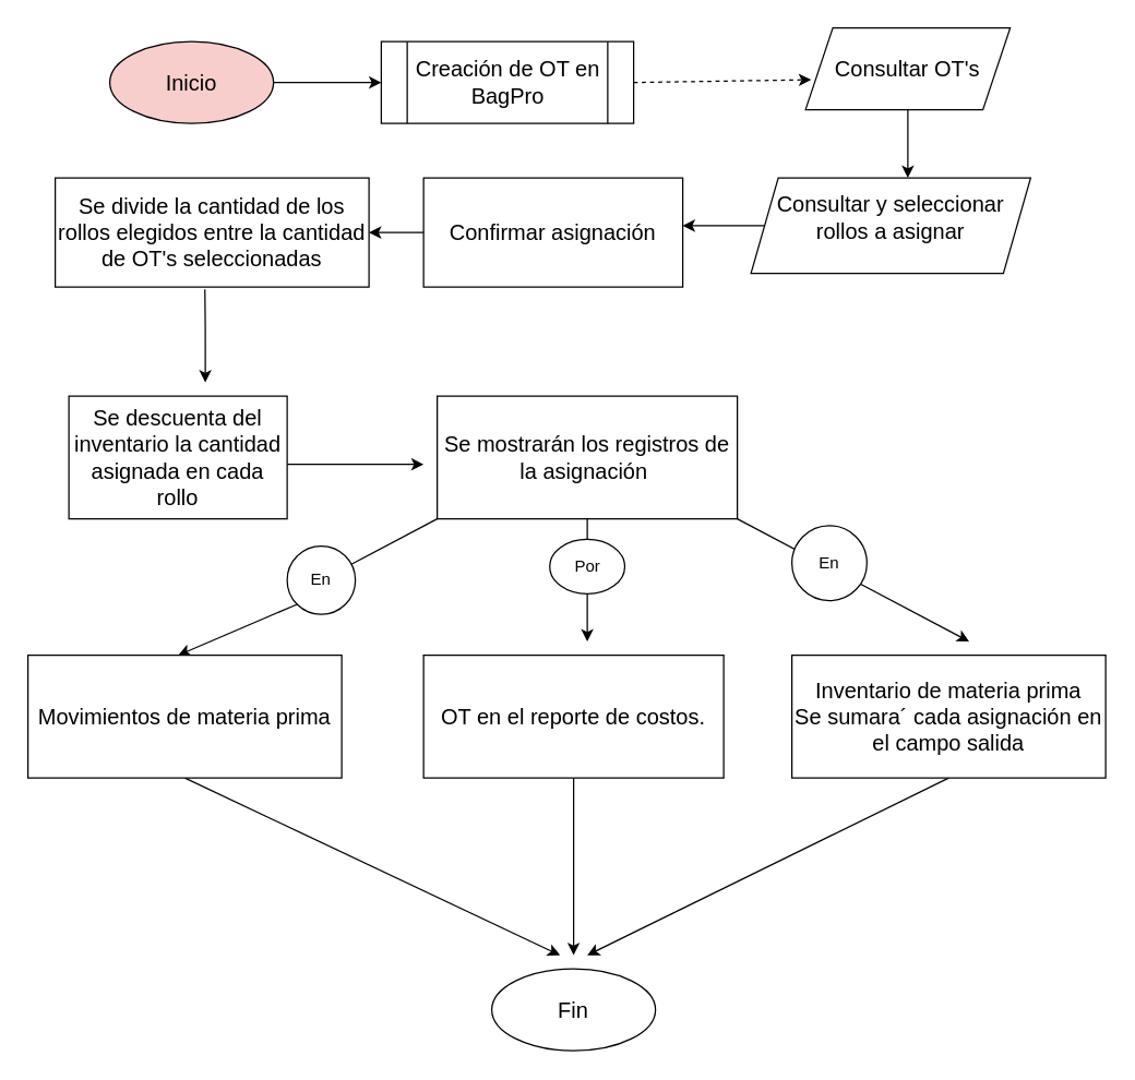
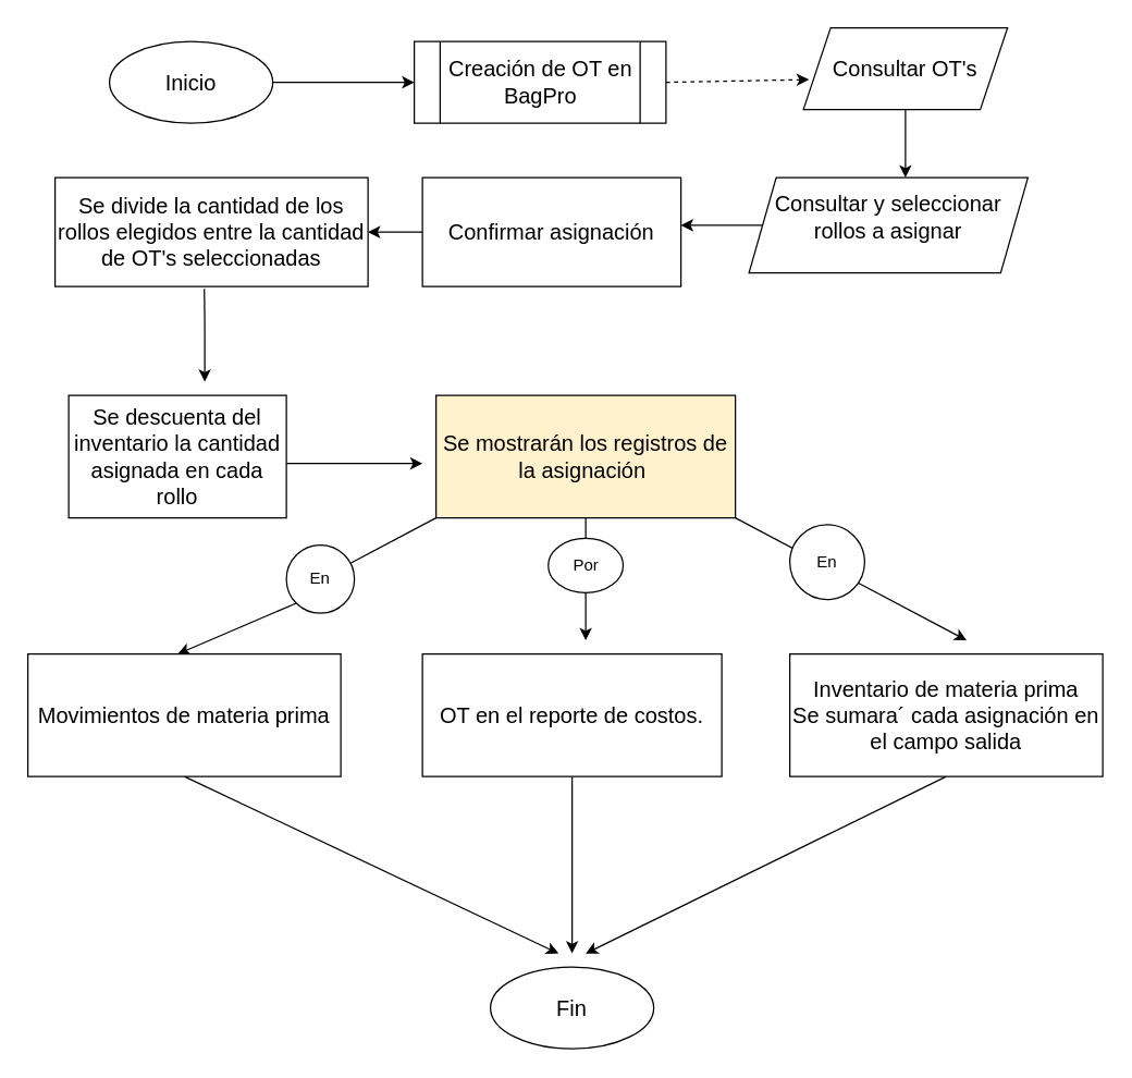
- <mxCell id="3" value="Inicio" style="ellipse;whiteSpace=wrap;html=1;fontSize=16;fillColor=#f8cecc;" parent="1" vertex="1"><mxGeometry x="80" y="30" width="120" height="60" as="geometry" /></mxCell>
+ <mxCell id="3" value="Inicio" style="ellipse;whiteSpace=wrap;html=1;fontSize=16;" parent="1" vertex="1"><mxGeometry x="80" y="30" width="120" height="60" as="geometry" /></mxCell>
- <mxCell id="5" value="Creación de OT en BagPro" style="shape=process;whiteSpace=wrap;html=1;backgroundOutline=1;fontSize=16;" parent="1" vertex="1"><mxGeometry x="279" y="30" width="185" height="60" as="geometry" /></mxCell>
+ <mxCell id="5" value="Creación de OT en BagPro" style="shape=process;whiteSpace=wrap;html=1;backgroundOutline=1;fontSize=16;" parent="1" vertex="1"><mxGeometry x="304" y="30" width="185" height="60" as="geometry" /></mxCell>
- <mxCell id="17" value="Se mostrarán los registros de la asignación&amp;nbsp;" style="rounded=0;whiteSpace=wrap;html=1;fontSize=16;" parent="1" vertex="1"><mxGeometry x="320" y="290" width="220" height="90" as="geometry" /></mxCell>
+ <mxCell id="17" value="Se mostrarán los registros de la asignación&amp;nbsp;" style="rounded=0;whiteSpace=wrap;html=1;fontSize=16;fillColor=#fff2cc;" parent="1" vertex="1"><mxGeometry x="320" y="290" width="220" height="90" as="geometry" /></mxCell>
